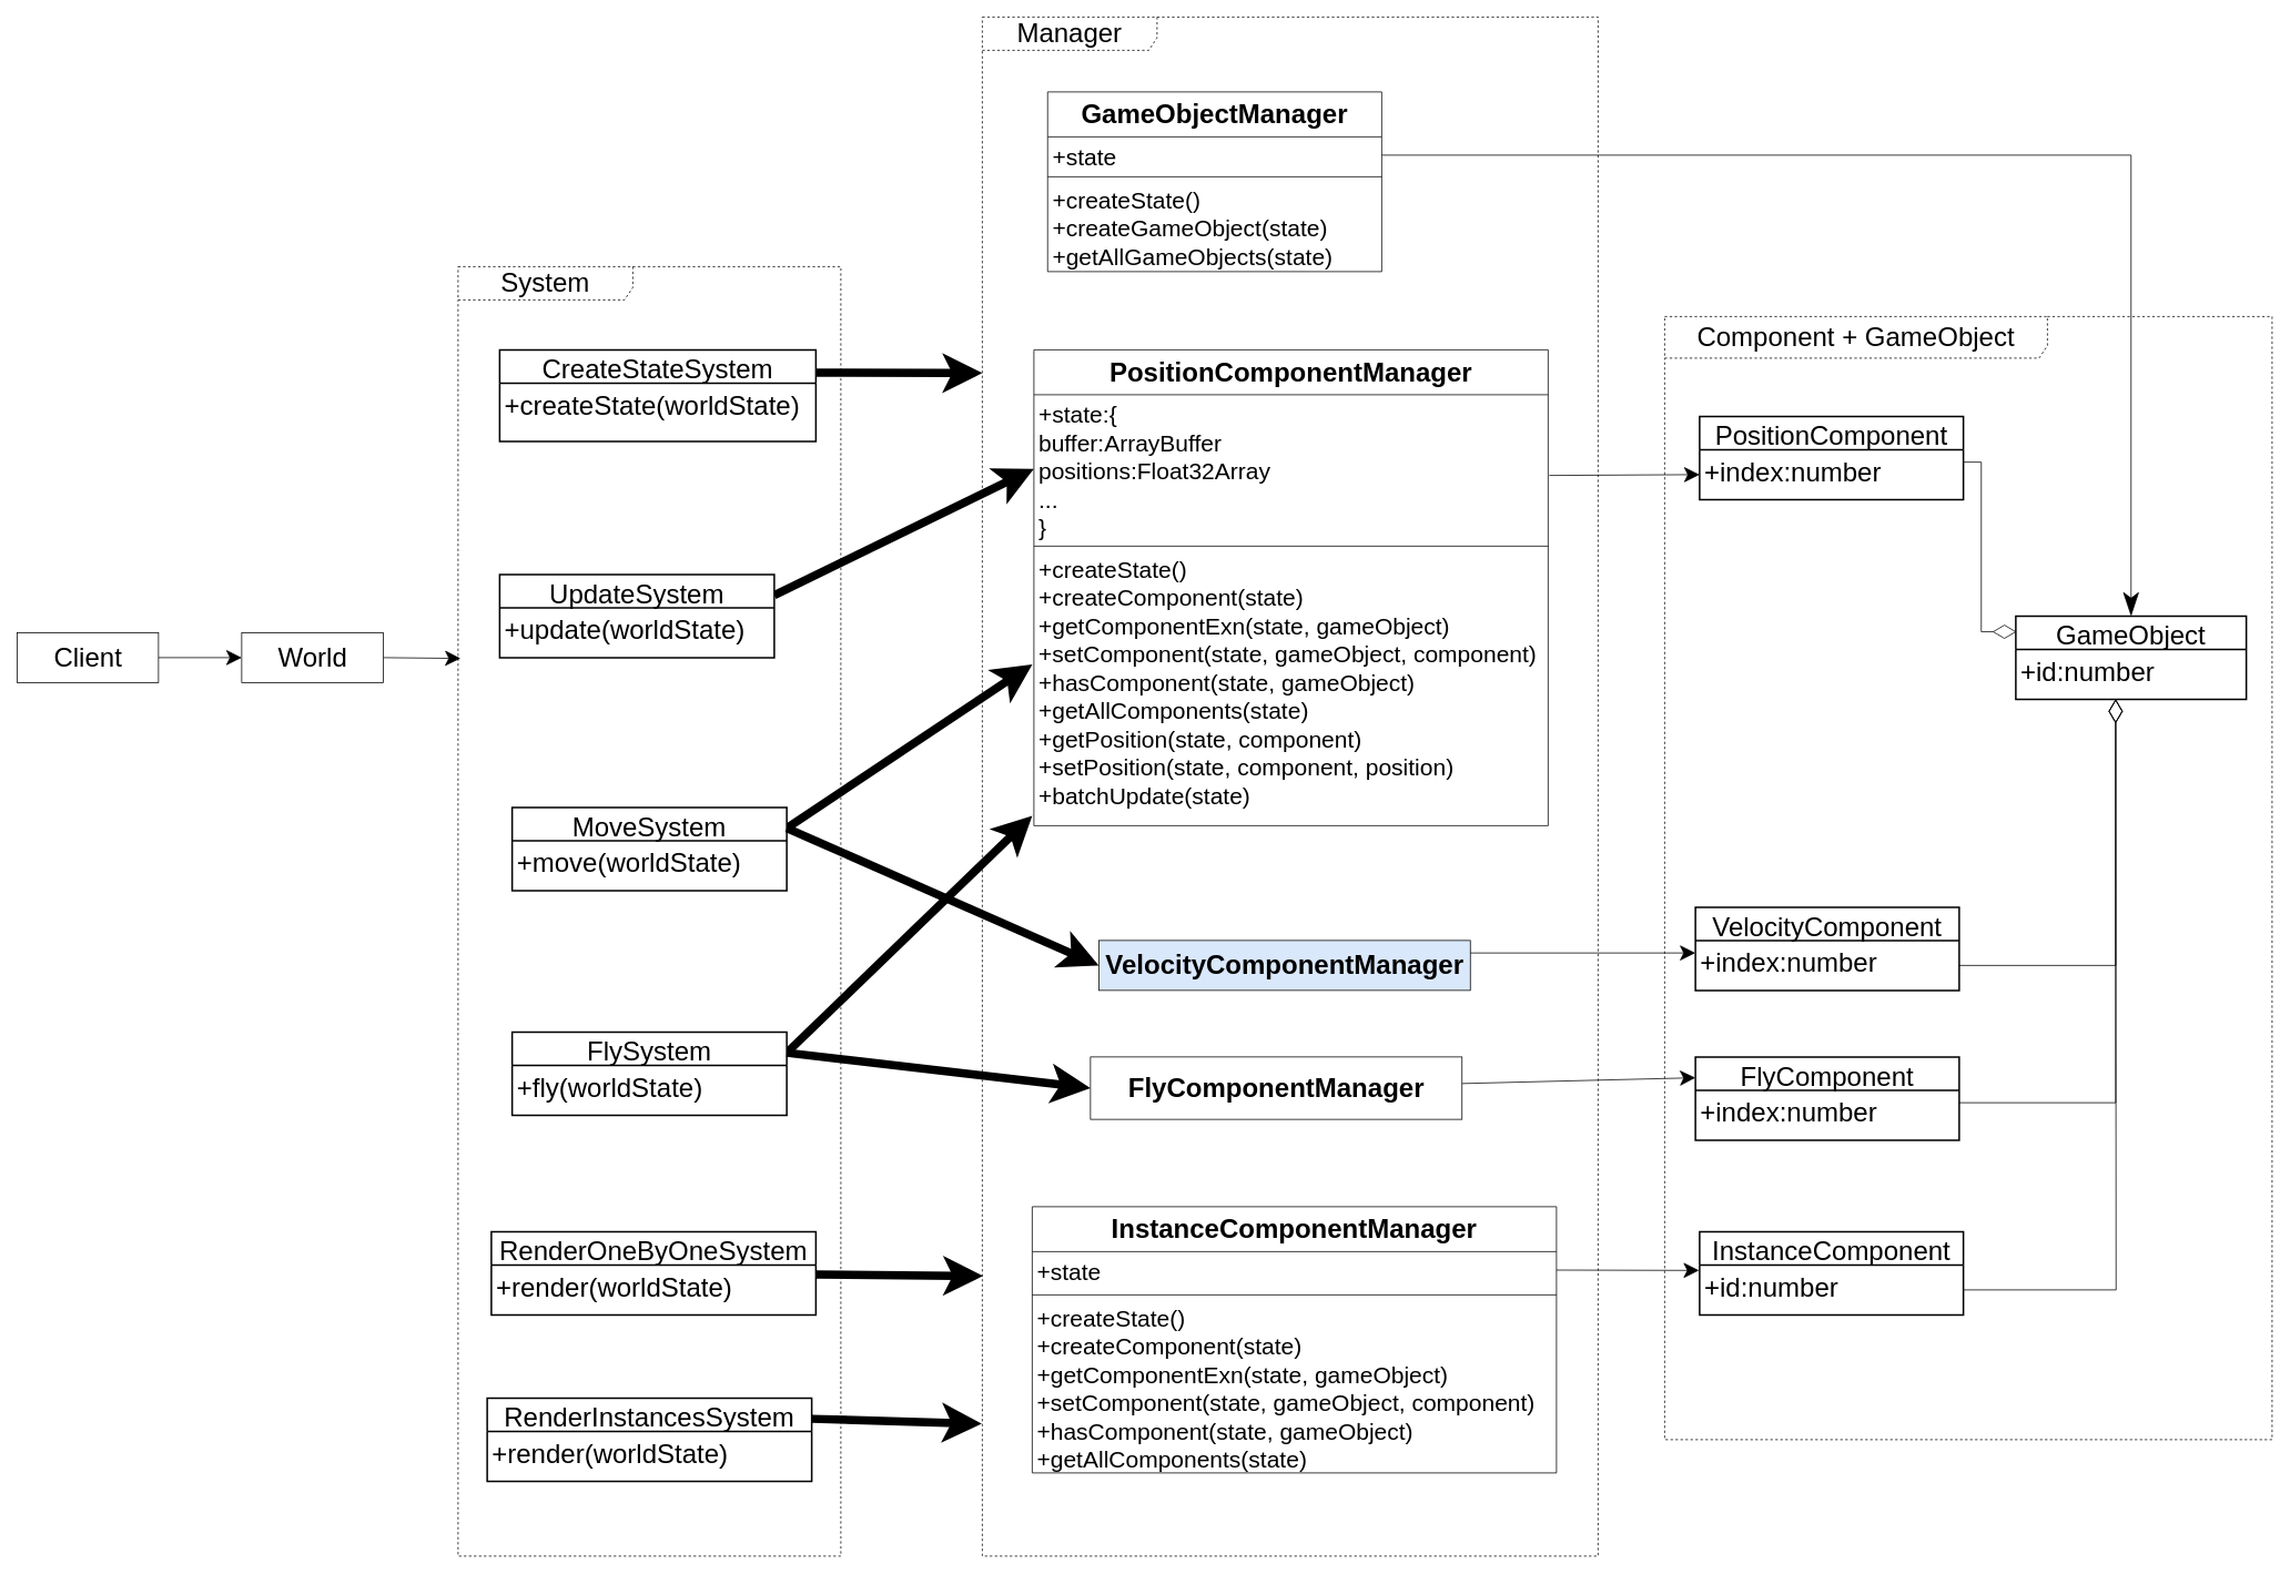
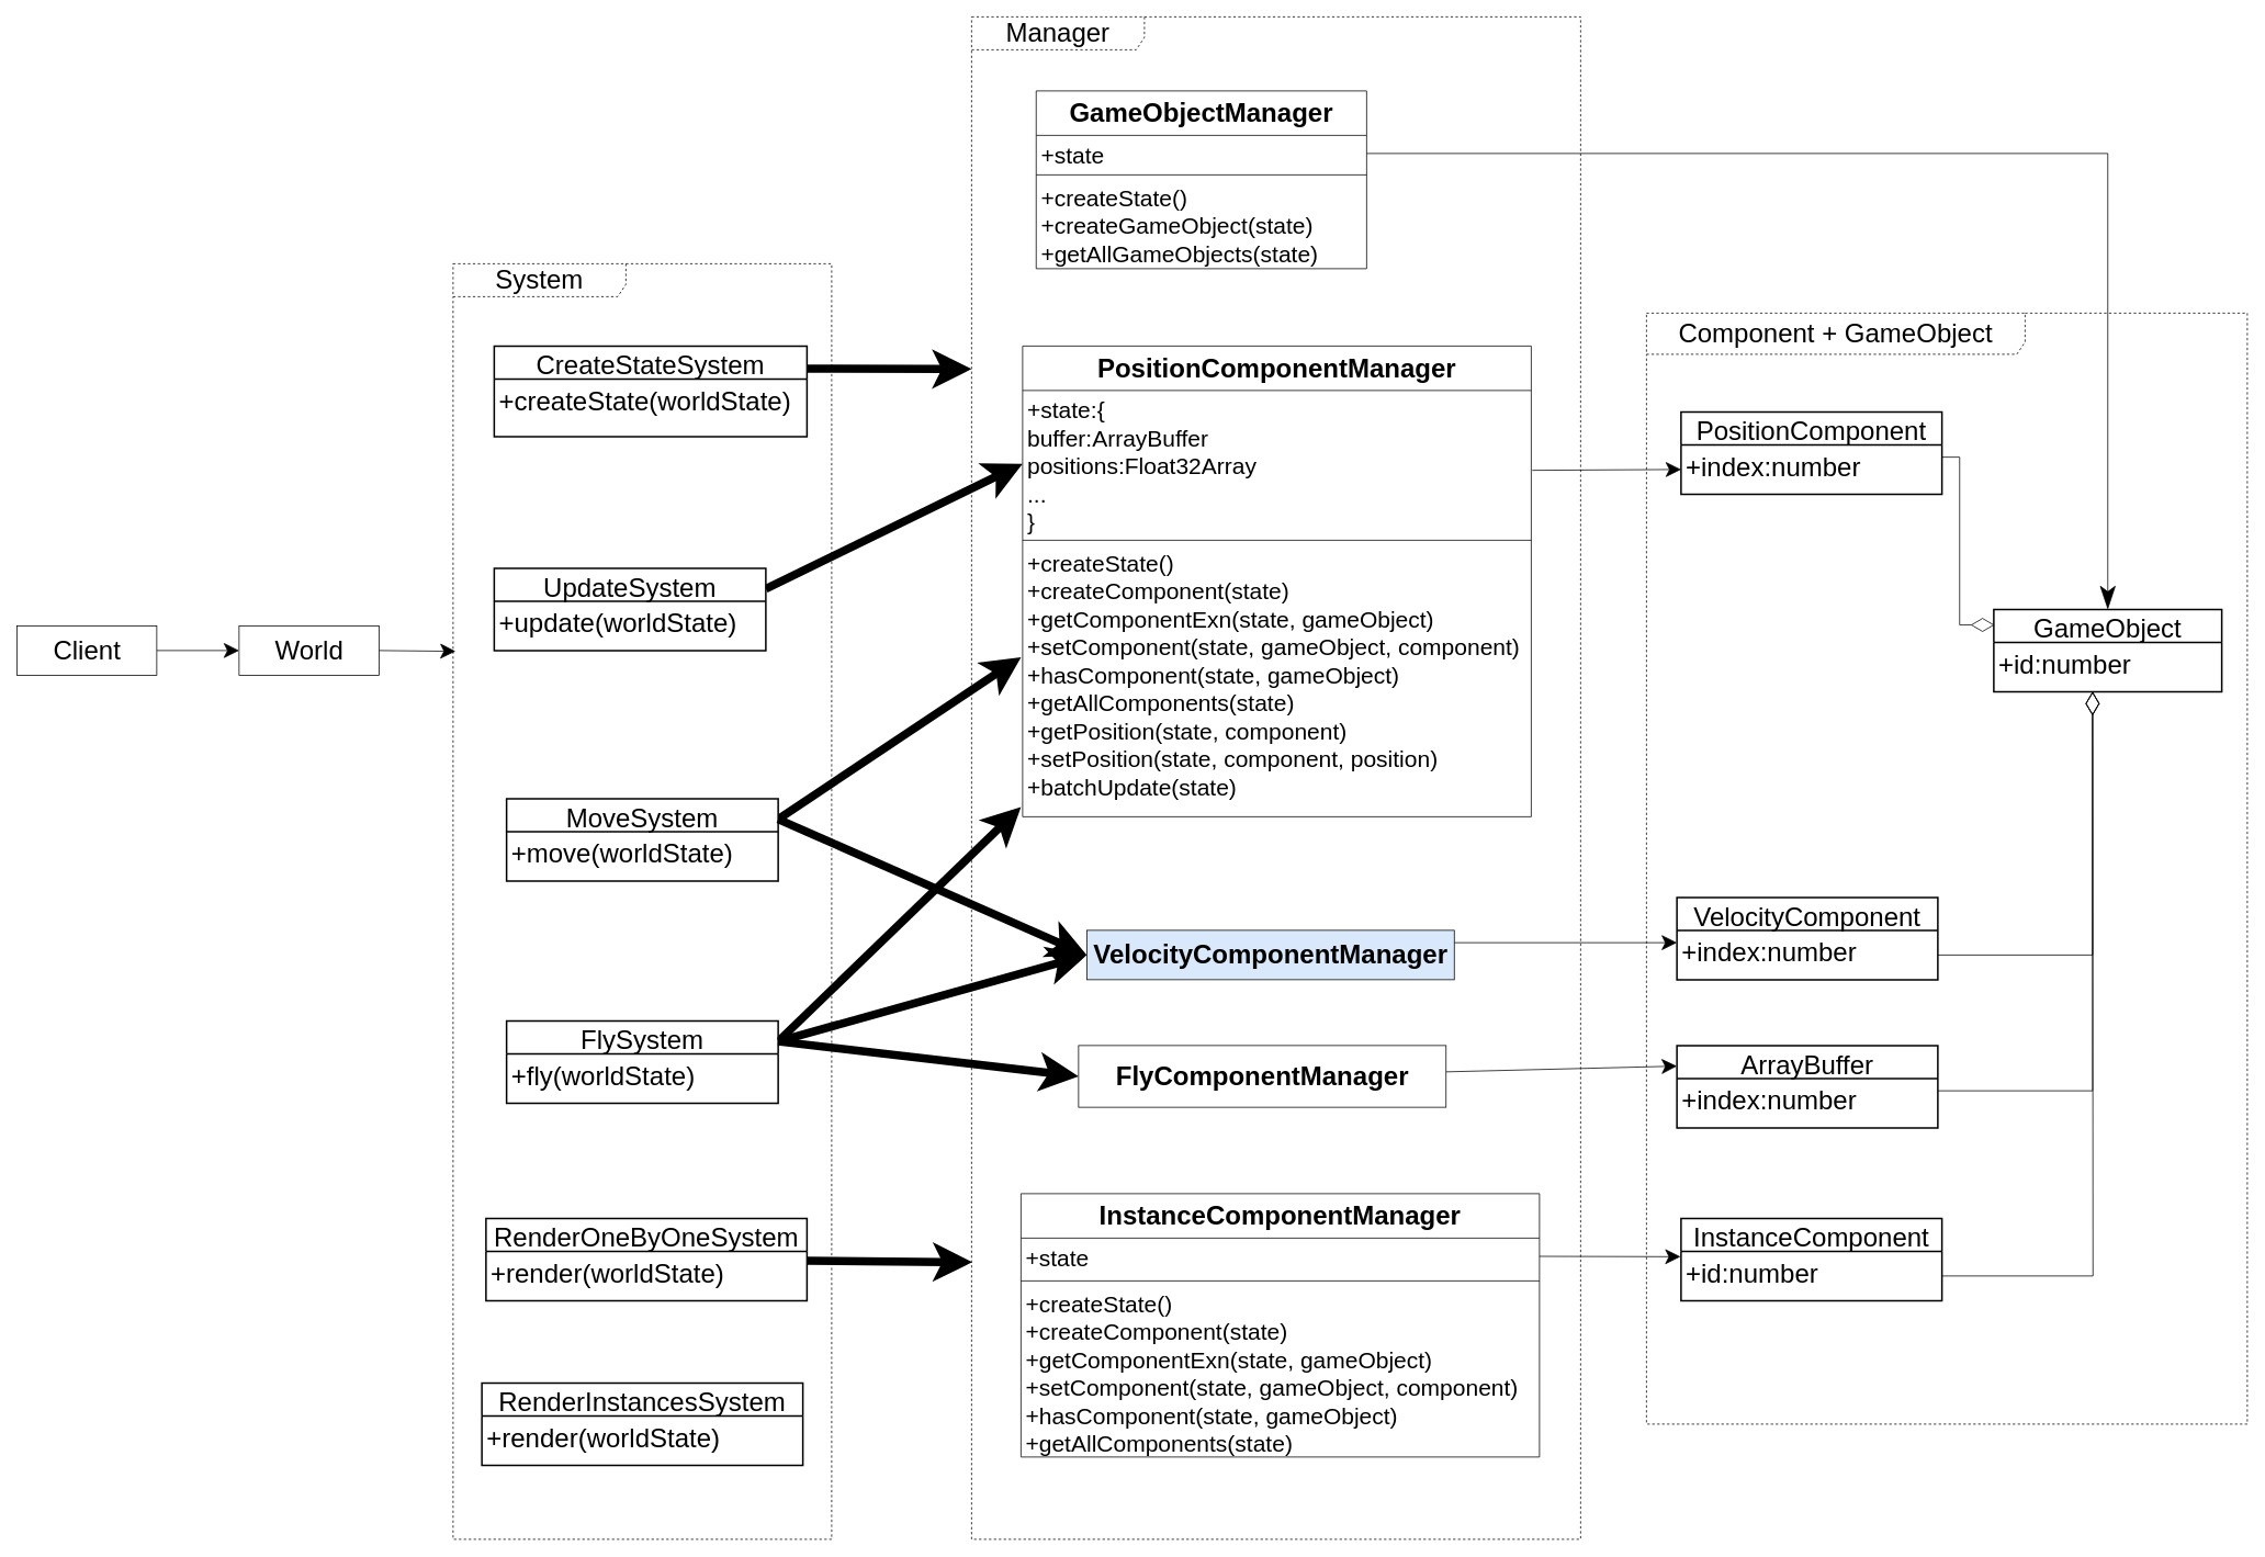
+ <mxCell id="53" style="edgeStyle=none;rounded=0;orthogonalLoop=1;jettySize=auto;html=1;entryX=0;entryY=0.5;entryDx=0;entryDy=0;startArrow=none;startFill=0;endArrow=classic;endFill=1;startSize=16;endSize=16;exitX=1;exitY=0.25;exitDx=0;exitDy=0;fillColor=#fff2cc;strokeWidth=10;" parent="1" source="42" target="33" edge="1"><mxGeometry relative="1" as="geometry"><mxPoint x="940" y="1270" as="sourcePoint" /></mxGeometry></mxCell>
- <mxCell id="56" value="FlyComponent" style="swimlane;childLayout=stackLayout;horizontal=1;startSize=40;horizontalStack=0;rounded=0;fontSize=32;fontStyle=0;strokeWidth=2;resizeParent=0;resizeLast=1;shadow=0;dashed=0;align=center;" parent="1" vertex="1"><mxGeometry x="2037" y="1270" width="317" height="100" as="geometry" /></mxCell>
+ <mxCell id="56" value="ArrayBuffer" style="swimlane;childLayout=stackLayout;horizontal=1;startSize=40;horizontalStack=0;rounded=0;fontSize=32;fontStyle=0;strokeWidth=2;resizeParent=0;resizeLast=1;shadow=0;dashed=0;align=center;" parent="1" vertex="1"><mxGeometry x="2037" y="1270" width="317" height="100" as="geometry" /></mxCell>
- <mxCell id="55" style="edgeStyle=none;rounded=0;orthogonalLoop=1;jettySize=auto;html=1;entryX=-0.001;entryY=0.914;entryDx=0;entryDy=0;entryPerimeter=0;startArrow=none;startFill=0;endArrow=classic;endFill=1;startSize=16;endSize=16;exitX=1;exitY=0.25;exitDx=0;exitDy=0;fillColor=#1ba1e2;strokeWidth=10;" parent="1" source="50" target="2" edge="1"><mxGeometry relative="1" as="geometry" /></mxCell>
